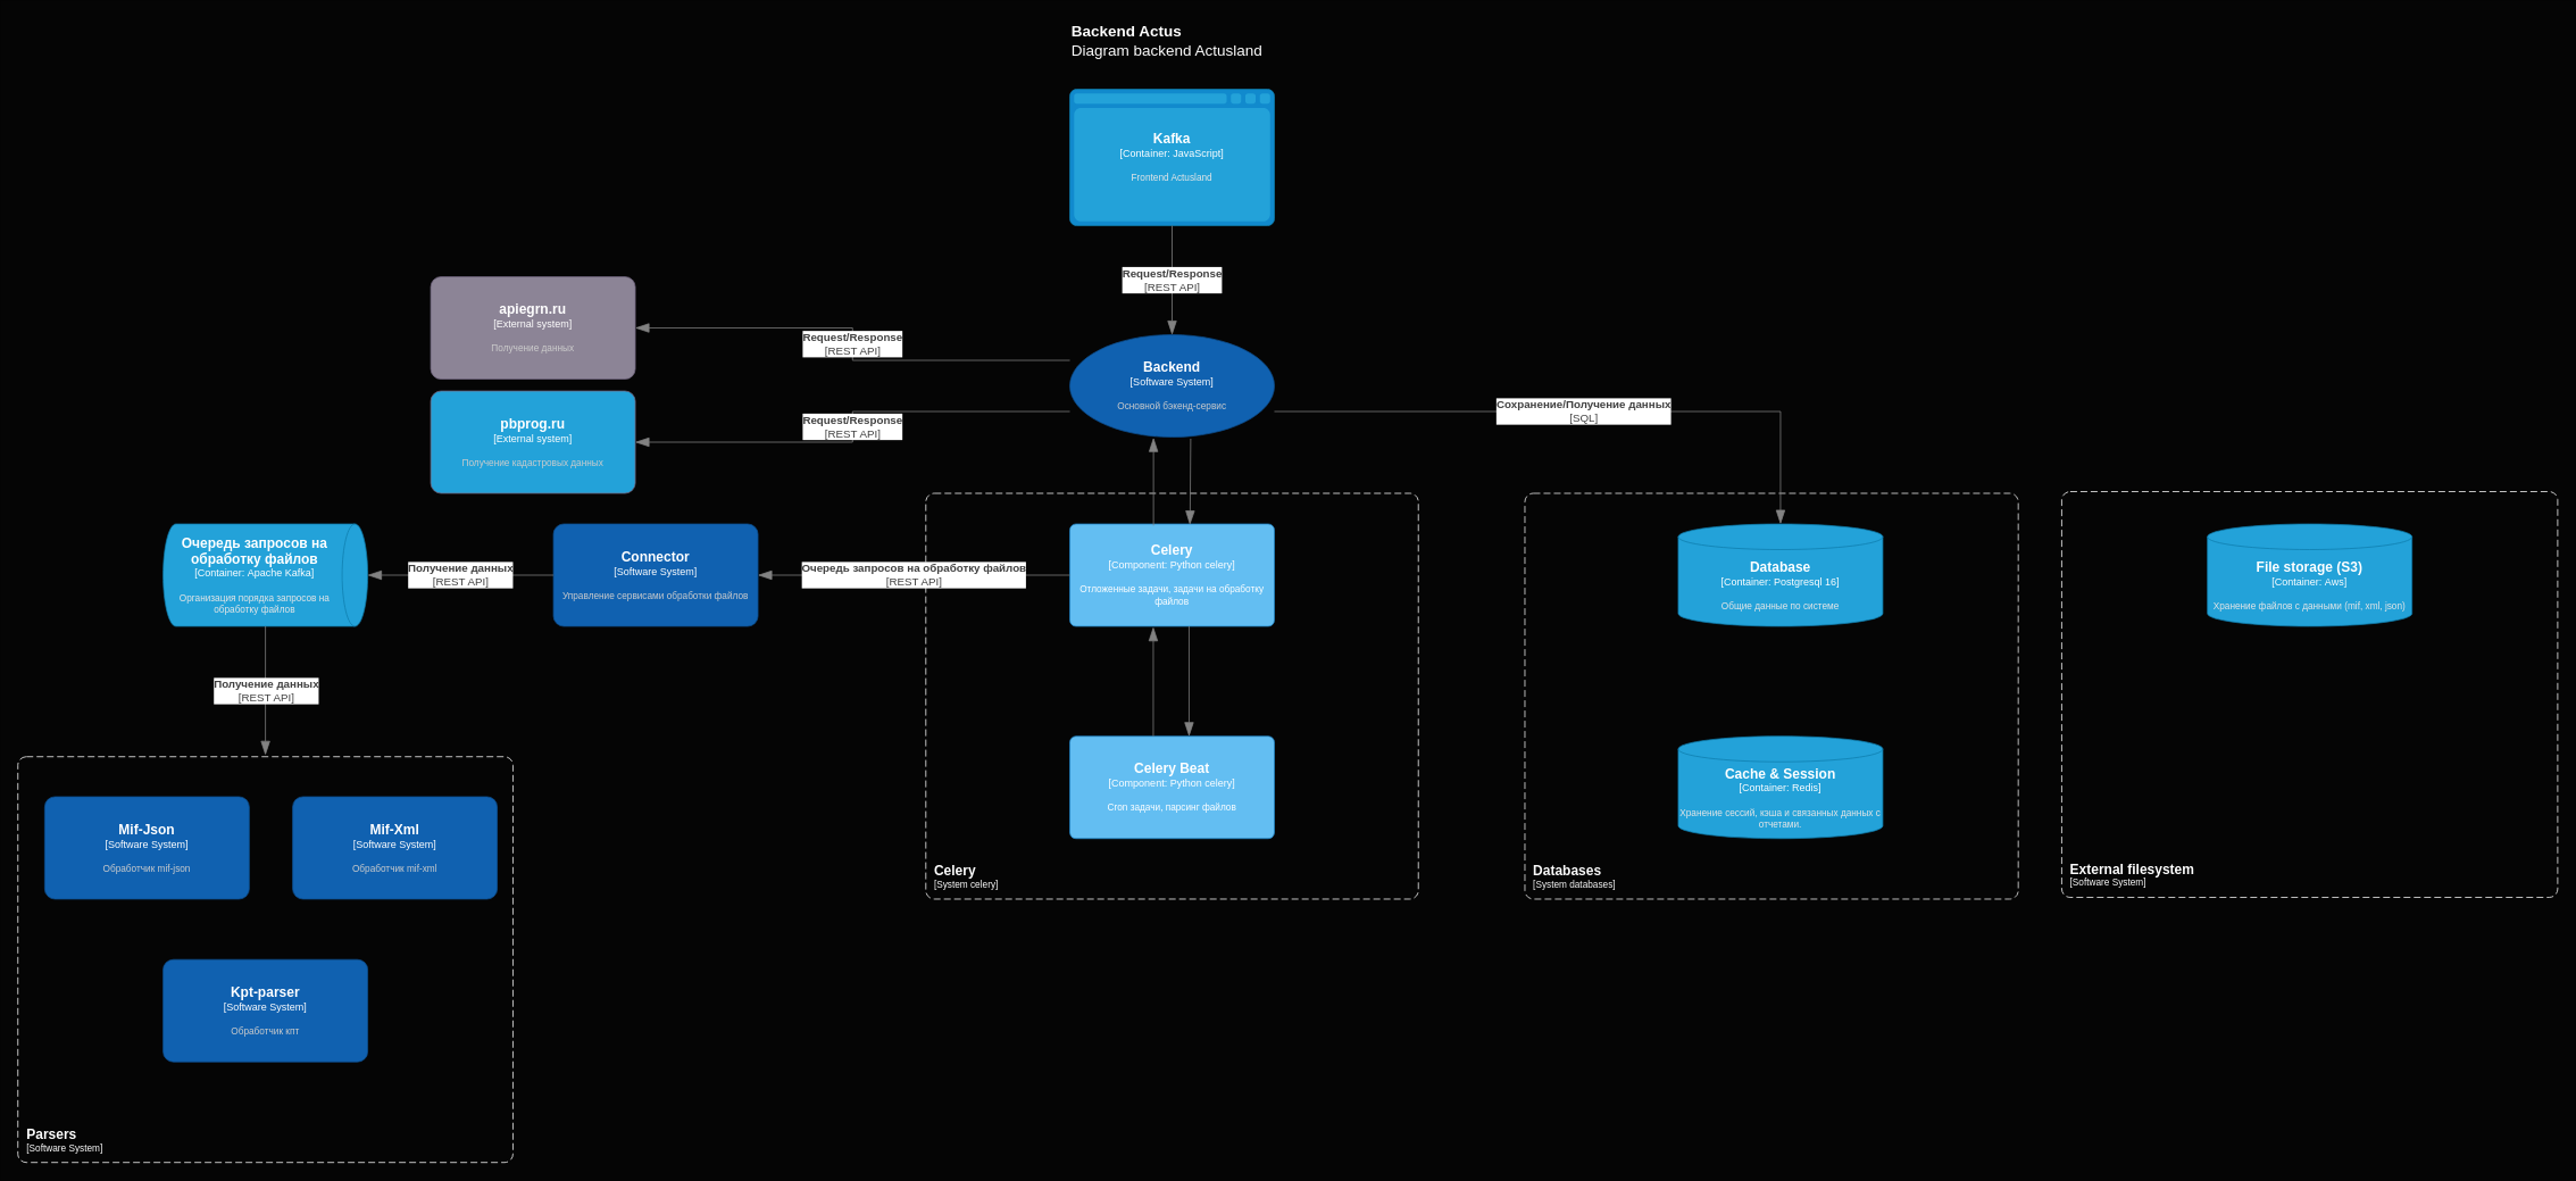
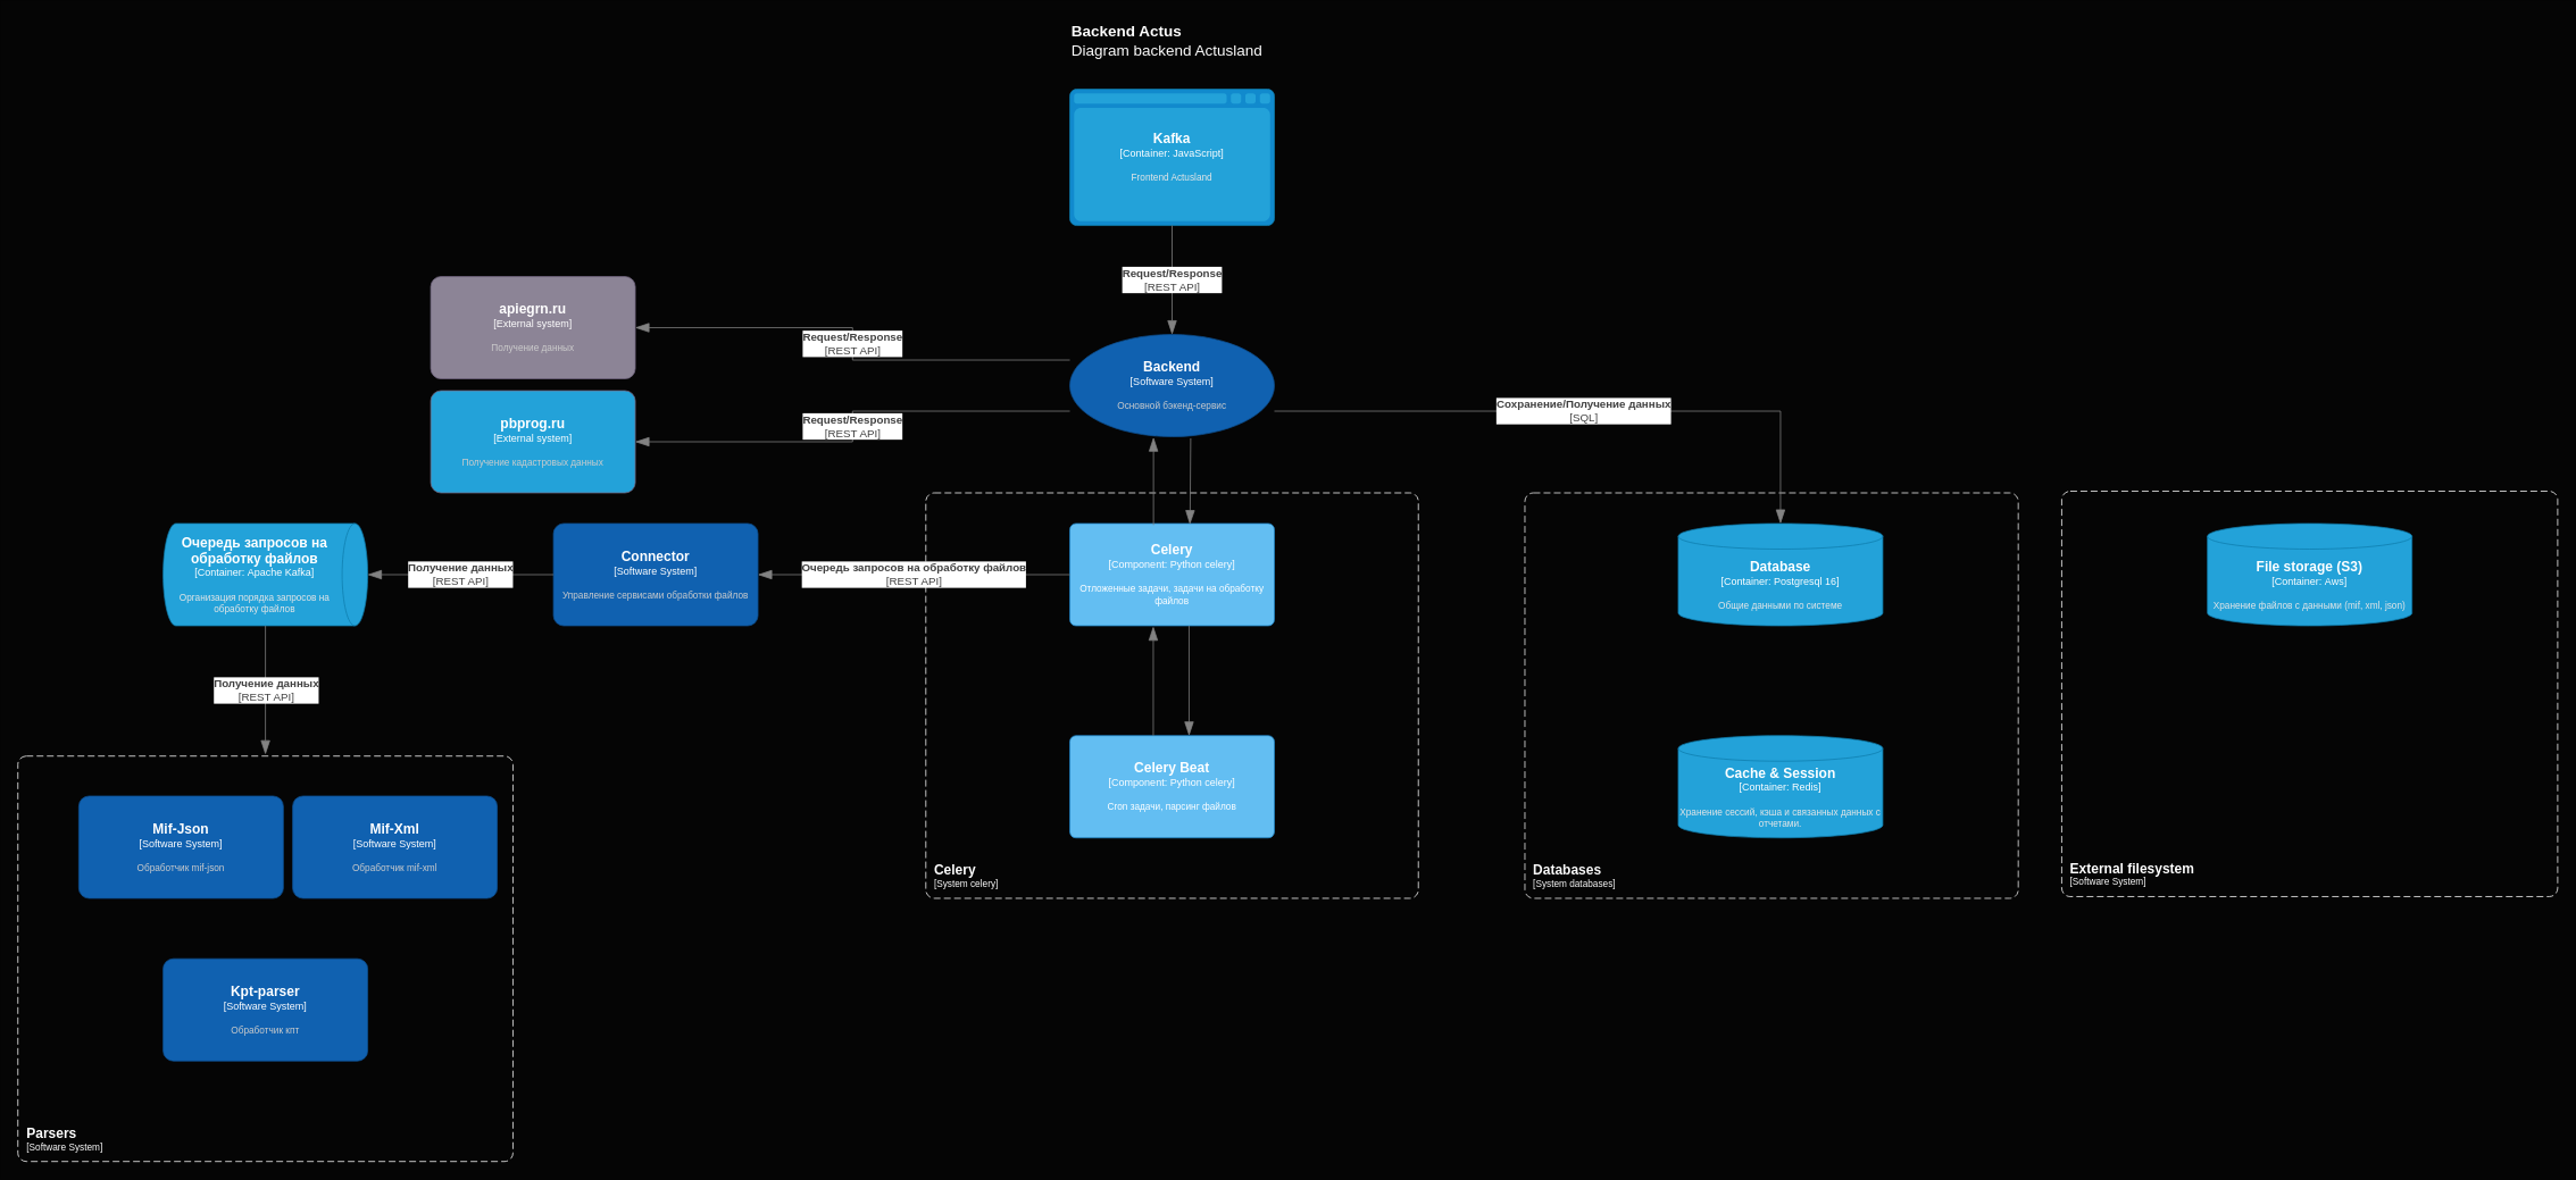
- <mxCell id="4" value="&lt;font style=&quot;font-size: 16px&quot;&gt;&lt;b&gt;Database&lt;/b&gt;&lt;/font&gt;&lt;div&gt;[Container:&amp;nbsp;Postgresql 16]&lt;/div&gt;&lt;br&gt;&lt;div&gt;&lt;font style=&quot;font-size: 11px&quot;&gt;&lt;font color=&quot;#E6E6E6&quot;&gt;Общие данные по системе&lt;/font&gt;&lt;/div&gt;" style="shape=cylinder3;size=15;whiteSpace=wrap;html=1;boundedLbl=1;rounded=0;labelBackgroundColor=none;fillColor=#23A2D9;fontSize=12;fontColor=#ffffff;align=center;strokeColor=#0E7DAD;metaEdit=1;points=[[0.5,0,0],[1,0.25,0],[1,0.5,0],[1,0.75,0],[0.5,1,0],[0,0.75,0],[0,0.5,0],[0,0.25,0]];resizable=0;" vertex="1" parent="1"><mxGeometry x="1969" y="614" width="240" height="120" as="geometry" /></mxCell>
+ <mxCell id="4" value="&lt;font style=&quot;font-size: 16px&quot;&gt;&lt;b&gt;Database&lt;/b&gt;&lt;/font&gt;&lt;div&gt;[Container:&amp;nbsp;Postgresql 16]&lt;/div&gt;&lt;br&gt;&lt;div&gt;&lt;font style=&quot;font-size: 11px&quot;&gt;&lt;font color=&quot;#E6E6E6&quot;&gt;Общие данными по системе&lt;/font&gt;&lt;/div&gt;" style="shape=cylinder3;size=15;whiteSpace=wrap;html=1;boundedLbl=1;rounded=0;labelBackgroundColor=none;fillColor=#23A2D9;fontSize=12;fontColor=#ffffff;align=center;strokeColor=#0E7DAD;metaEdit=1;points=[[0.5,0,0],[1,0.25,0],[1,0.5,0],[1,0.75,0],[0.5,1,0],[0,0.75,0],[0,0.5,0],[0,0.25,0]];resizable=0;" vertex="1" parent="1"><mxGeometry x="1969" y="614" width="240" height="120" as="geometry" /></mxCell>
- <mxCell id="21" value="&lt;font style=&quot;font-size: 16px&quot;&gt;&lt;b&gt;Mif-Json&lt;/b&gt;&lt;/font&gt;&lt;div&gt;[Software System]&lt;/div&gt;&lt;br&gt;&lt;div&gt;&lt;font style=&quot;font-size: 11px&quot;&gt;&lt;font color=&quot;#cccccc&quot;&gt;Обработчик mif-json&lt;/font&gt;&lt;/div&gt;" style="rounded=1;whiteSpace=wrap;html=1;labelBackgroundColor=none;fillColor=#1061B0;fontColor=#ffffff;align=center;arcSize=10;strokeColor=#0D5091;metaEdit=1;resizable=0;points=[[0.25,0,0],[0.5,0,0],[0.75,0,0],[1,0.25,0],[1,0.5,0],[1,0.75,0],[0.75,1,0],[0.5,1,0],[0.25,1,0],[0,0.75,0],[0,0.5,0],[0,0.25,0]];" vertex="1" parent="1"><mxGeometry x="52" y="934" width="240" height="120" as="geometry" /></mxCell>
+ <mxCell id="21" value="&lt;font style=&quot;font-size: 16px&quot;&gt;&lt;b&gt;Mif-Json&lt;/b&gt;&lt;/font&gt;&lt;div&gt;[Software System]&lt;/div&gt;&lt;br&gt;&lt;div&gt;&lt;font style=&quot;font-size: 11px&quot;&gt;&lt;font color=&quot;#cccccc&quot;&gt;Обработчик mif-json&lt;/font&gt;&lt;/div&gt;" style="rounded=1;whiteSpace=wrap;html=1;labelBackgroundColor=none;fillColor=#1061B0;fontColor=#ffffff;align=center;arcSize=10;strokeColor=#0D5091;metaEdit=1;resizable=0;points=[[0.25,0,0],[0.5,0,0],[0.75,0,0],[1,0.25,0],[1,0.5,0],[1,0.75,0],[0.75,1,0],[0.5,1,0],[0.25,1,0],[0,0.75,0],[0,0.5,0],[0,0.25,0]];" vertex="1" parent="1"><mxGeometry x="92" y="934" width="240" height="120" as="geometry" /></mxCell>
